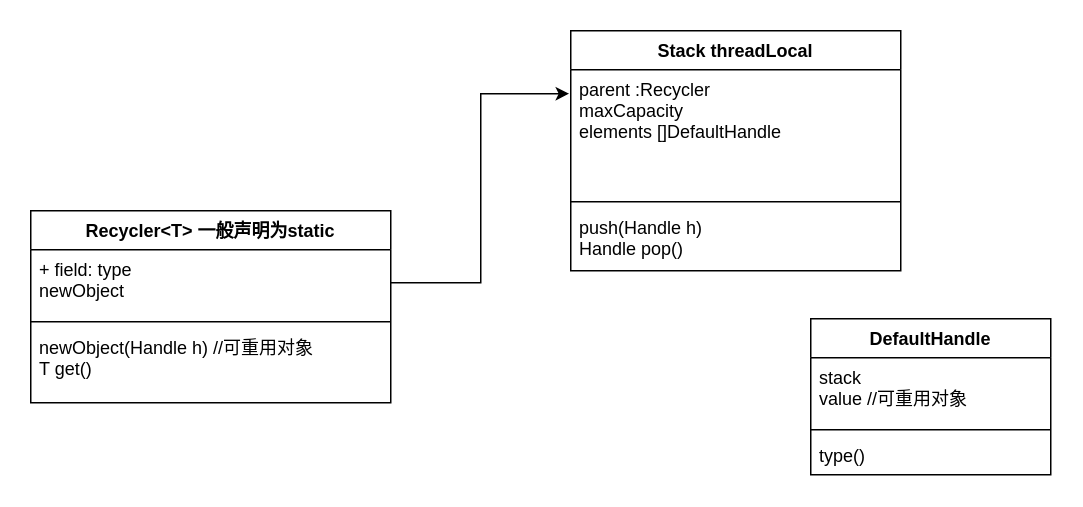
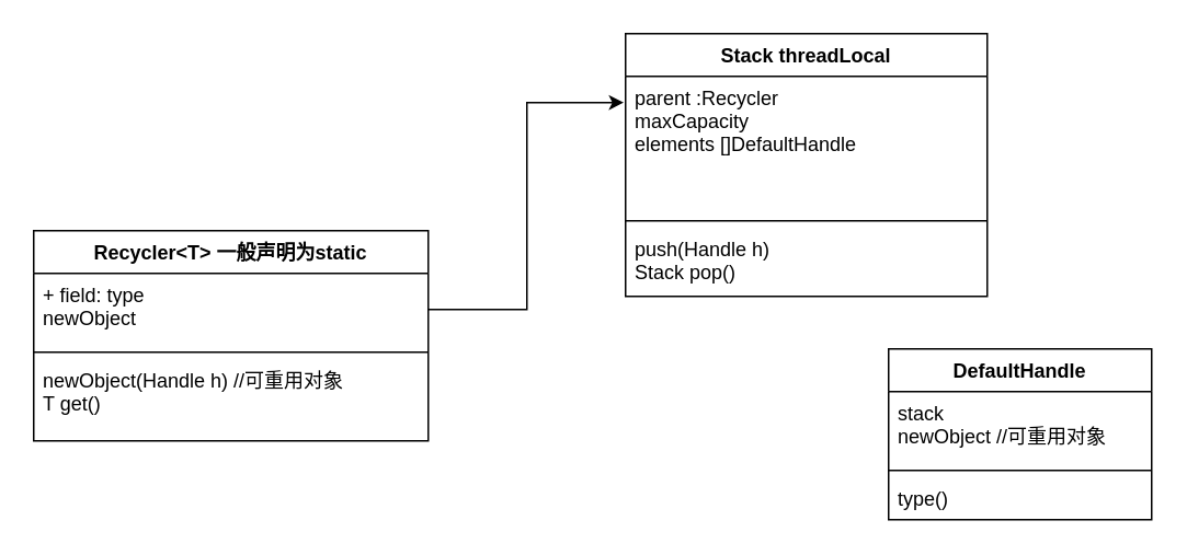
- <mxCell id="13" value="push(Handle h)&#10;Handle pop()" style="text;strokeColor=none;fillColor=none;align=left;verticalAlign=top;spacingLeft=4;spacingRight=4;overflow=hidden;rotatable=0;points=[[0,0.5],[1,0.5]];portConstraint=eastwest;" vertex="1" parent="10"><mxGeometry y="118" width="220" height="42" as="geometry" /></mxCell>
+ <mxCell id="13" value="push(Handle h)&#10;Stack pop()" style="text;strokeColor=none;fillColor=none;align=left;verticalAlign=top;spacingLeft=4;spacingRight=4;overflow=hidden;rotatable=0;points=[[0,0.5],[1,0.5]];portConstraint=eastwest;" vertex="1" parent="10"><mxGeometry y="118" width="220" height="42" as="geometry" /></mxCell>
- <mxCell id="3" value="stack&#10;value //可重用对象" style="text;strokeColor=none;fillColor=none;align=left;verticalAlign=top;spacingLeft=4;spacingRight=4;overflow=hidden;rotatable=0;points=[[0,0.5],[1,0.5]];portConstraint=eastwest;" vertex="1" parent="2"><mxGeometry y="26" width="160" height="44" as="geometry" /></mxCell>
+ <mxCell id="3" value="stack&#10;newObject //可重用对象" style="text;strokeColor=none;fillColor=none;align=left;verticalAlign=top;spacingLeft=4;spacingRight=4;overflow=hidden;rotatable=0;points=[[0,0.5],[1,0.5]];portConstraint=eastwest;" vertex="1" parent="2"><mxGeometry y="26" width="160" height="44" as="geometry" /></mxCell>
